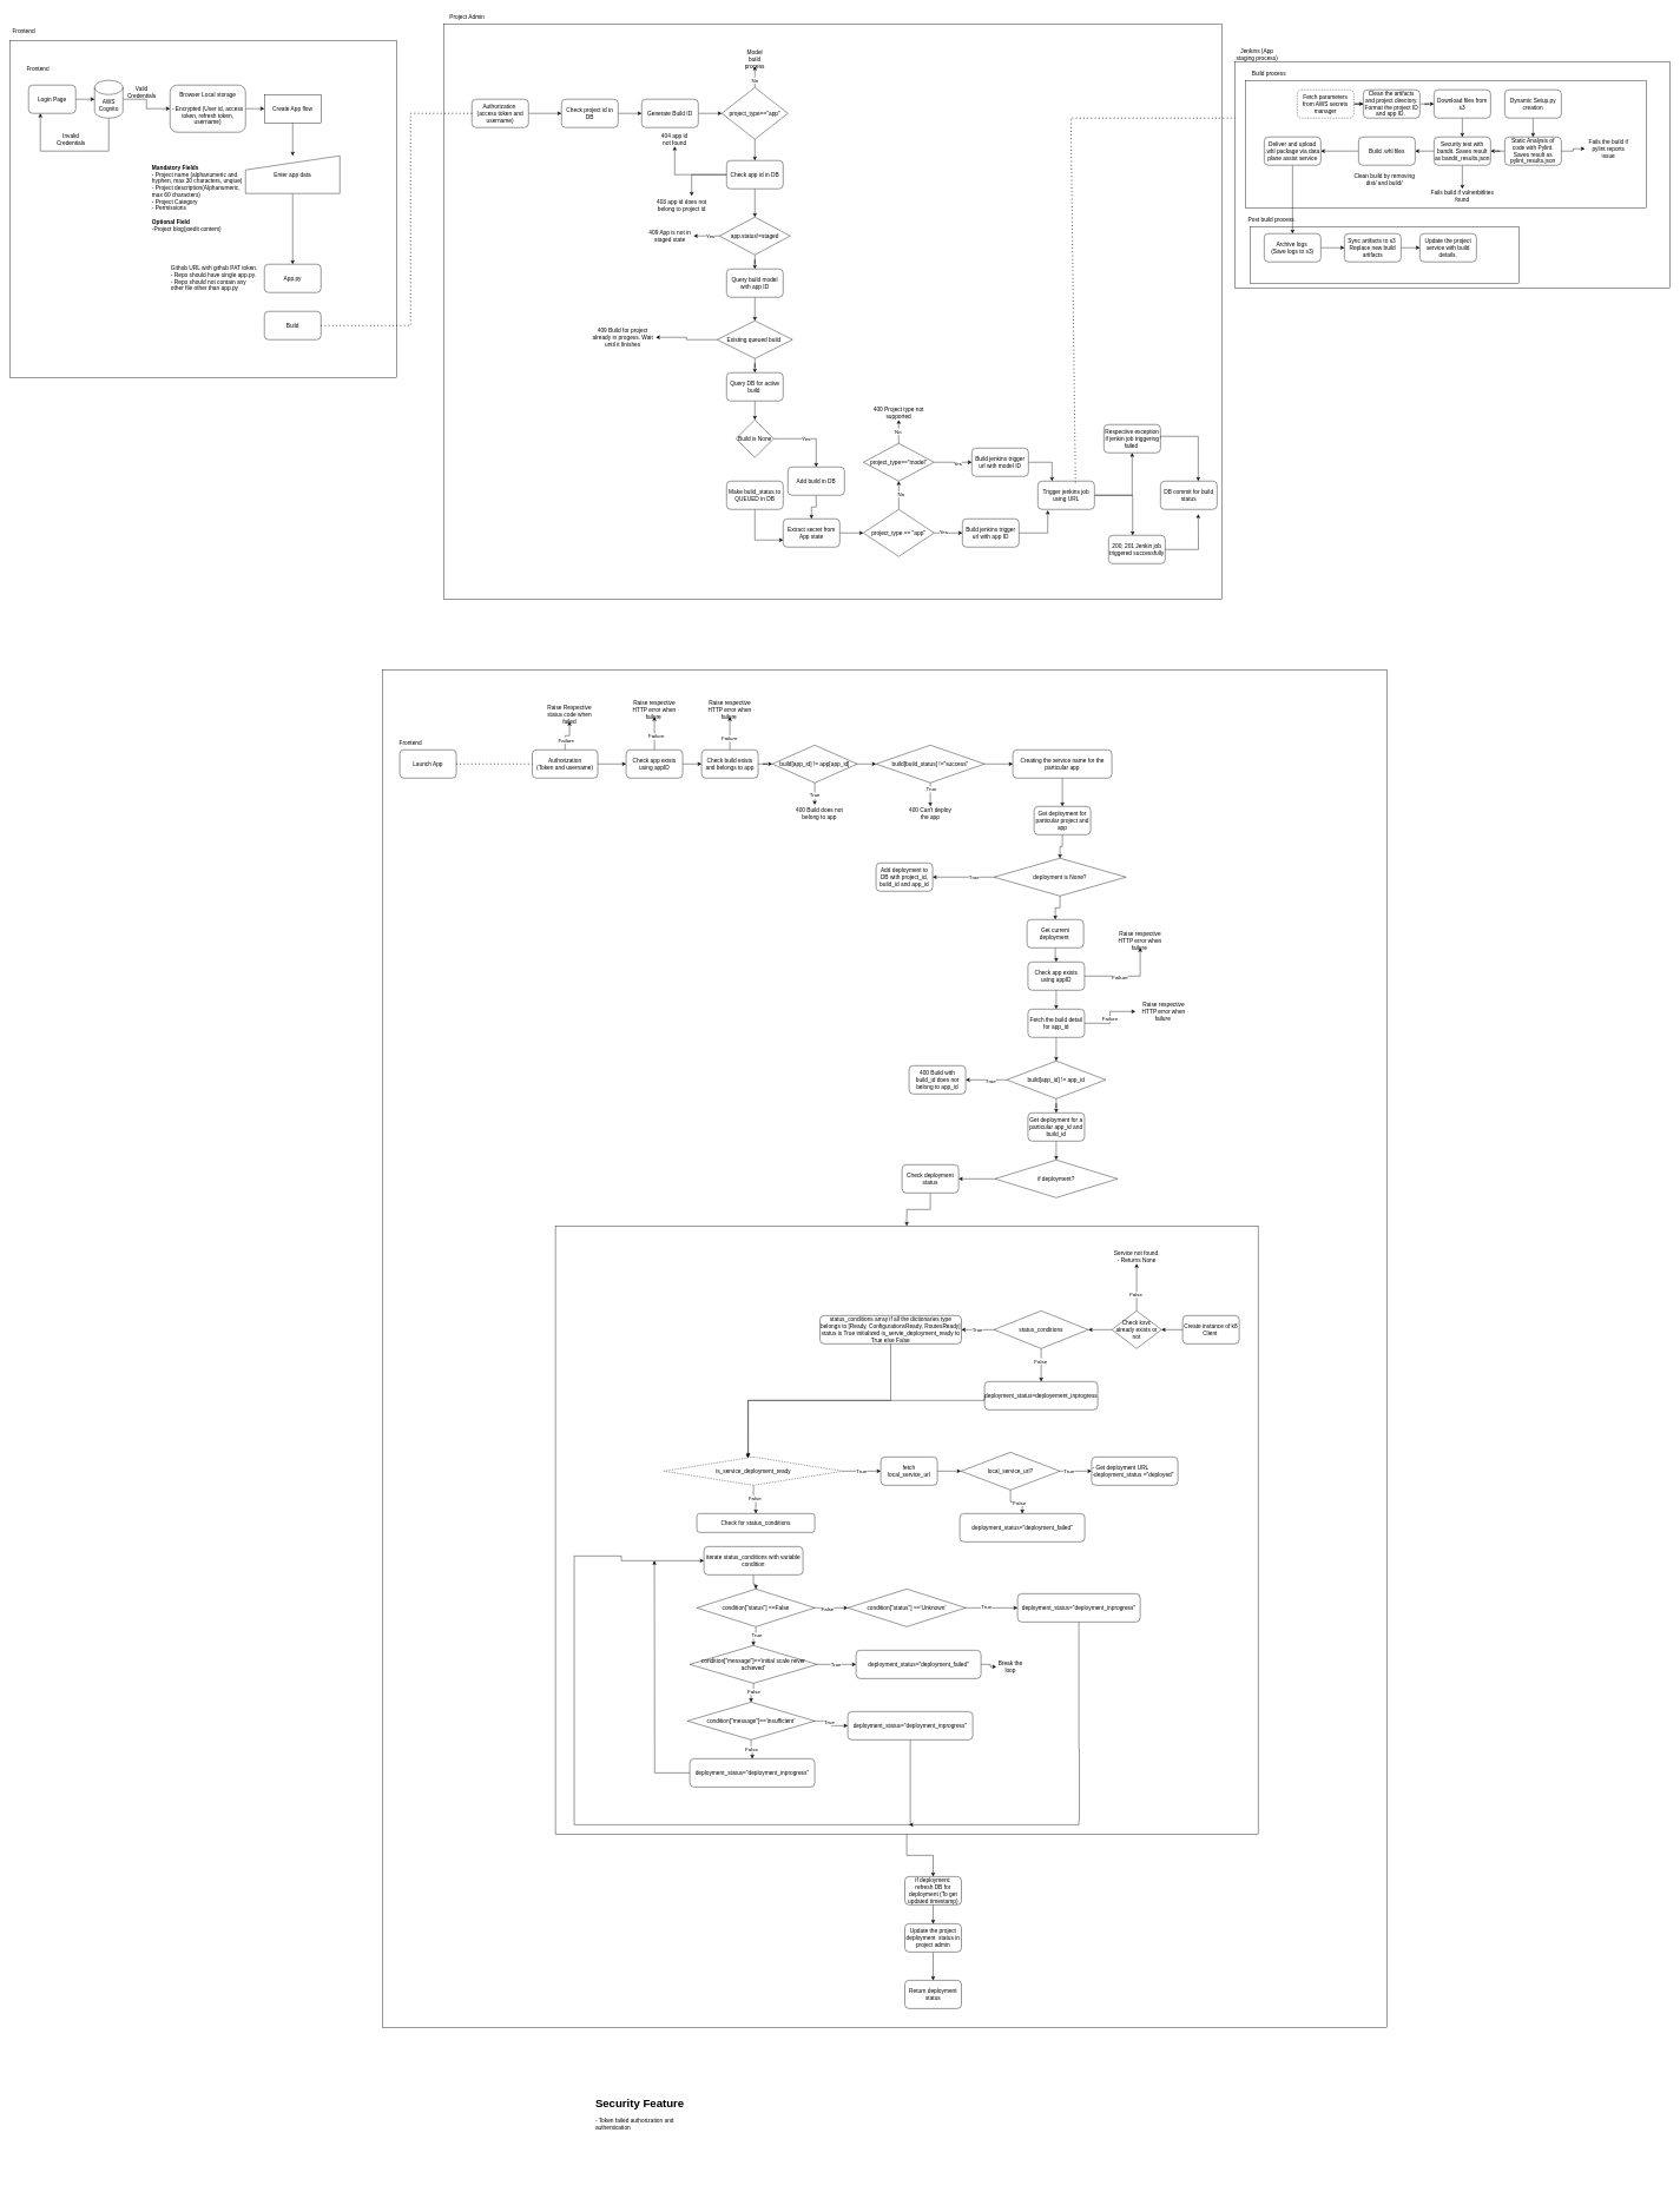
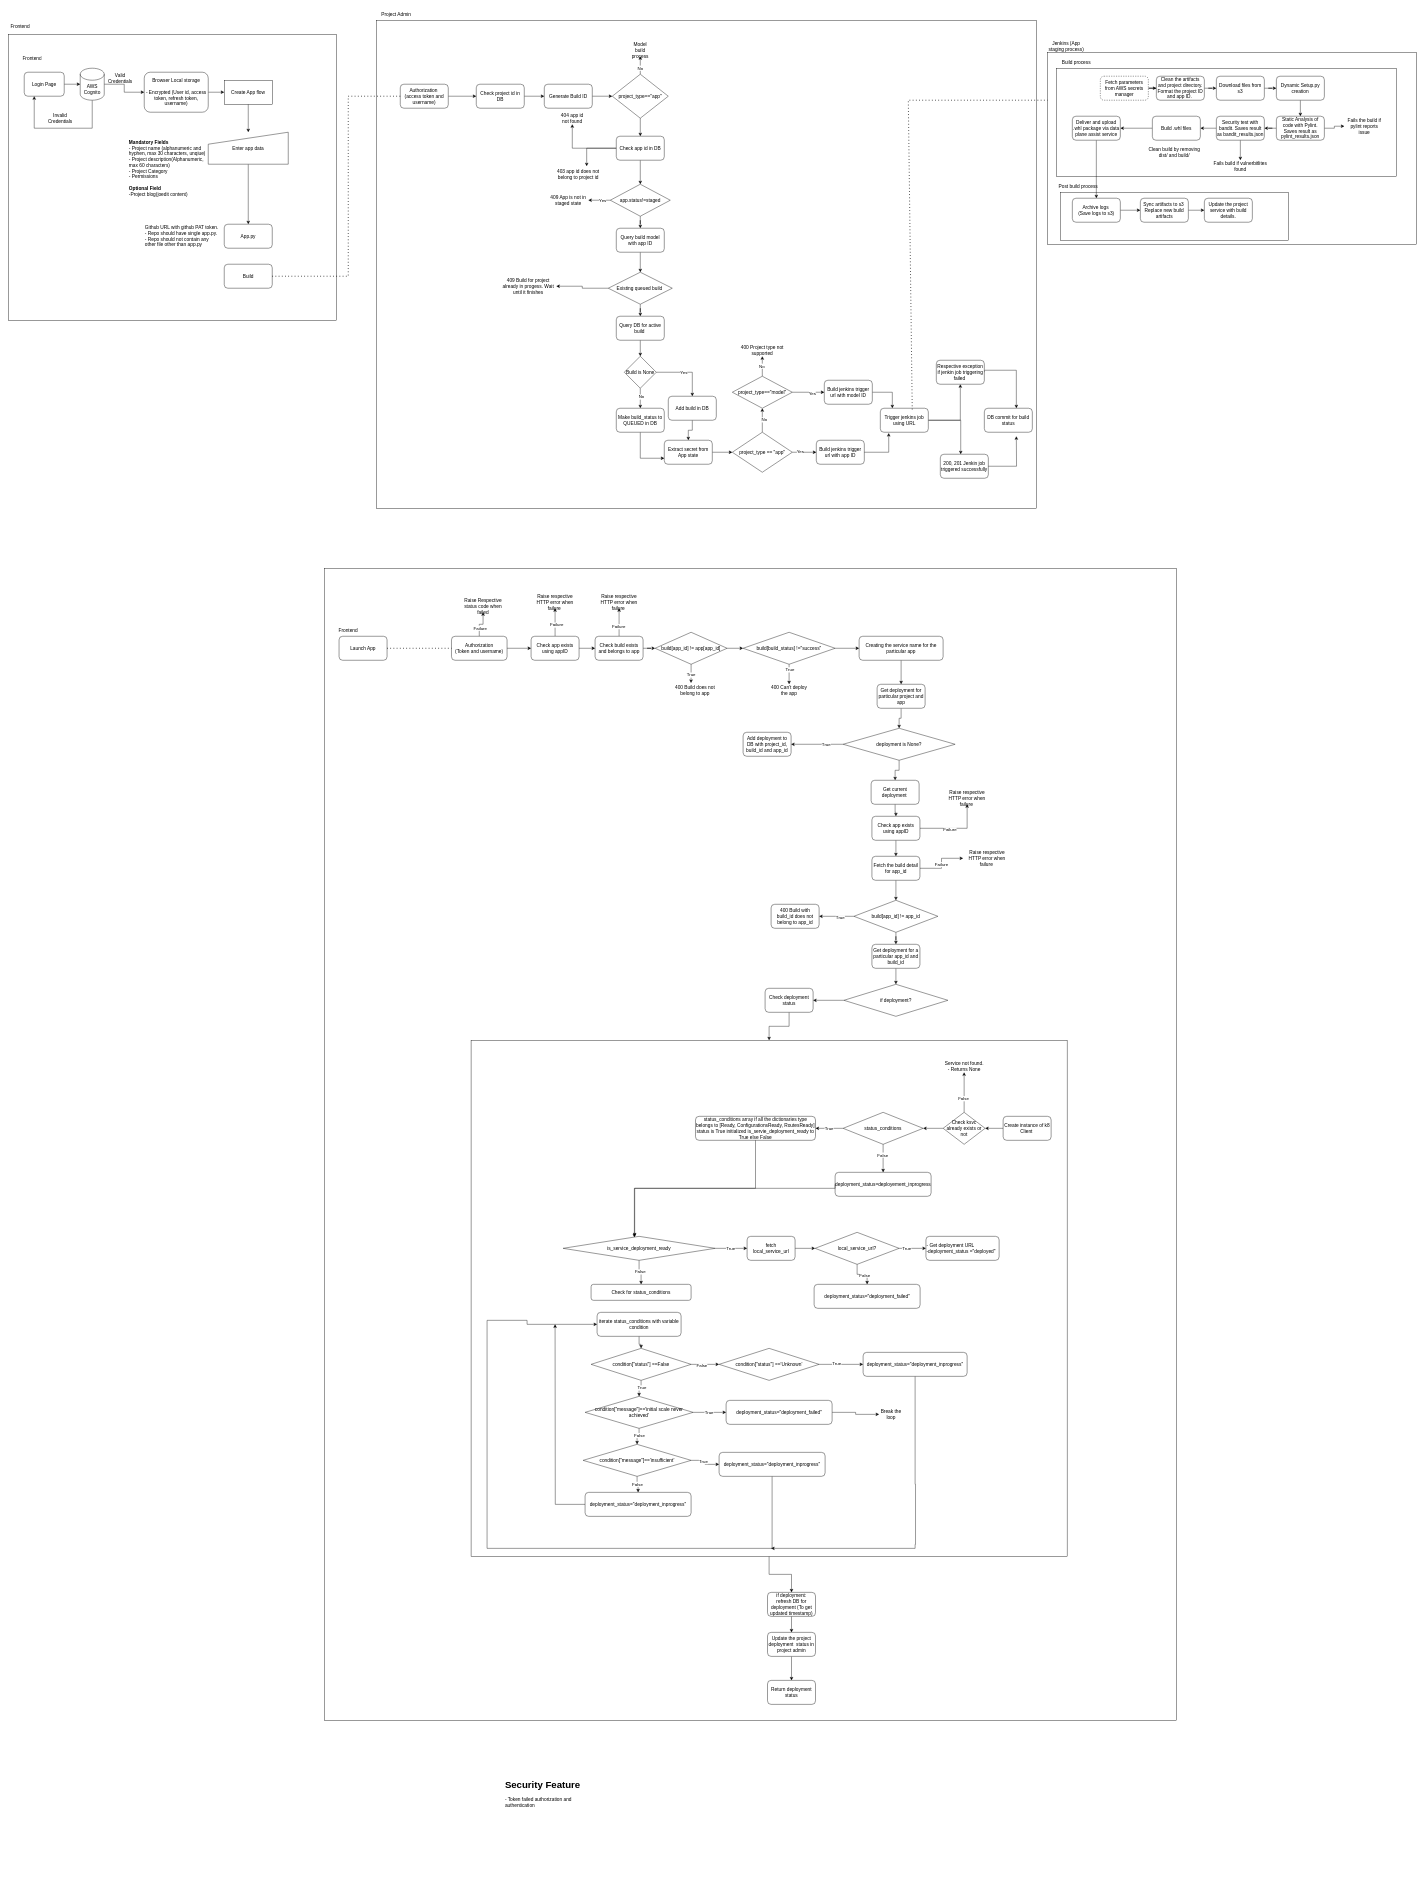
- <mxCell id="97" value="" style="edgeStyle=orthogonalEdgeStyle;rounded=0;orthogonalLoop=1;jettySize=auto;html=1;" edge="1" parent="1" source="98" target="107"><mxGeometry relative="1" as="geometry" /></mxCell>
+ <mxCell id="97" value="" style="edgeStyle=orthogonalEdgeStyle;rounded=0;orthogonalLoop=1;jettySize=auto;html=1;" edge="1" parent="1" source="98" target="100"><mxGeometry relative="1" as="geometry" /></mxCell>
+ <mxCell id="59" value="" style="edgeStyle=orthogonalEdgeStyle;rounded=0;orthogonalLoop=1;jettySize=auto;html=1;" edge="1" parent="1" source="63" target="67"><mxGeometry relative="1" as="geometry" /></mxCell>
+ <mxCell id="60" value="No" style="edgeLabel;html=1;align=center;verticalAlign=middle;resizable=0;points=[];" vertex="1" connectable="0" parent="59"><mxGeometry x="-0.16" y="2" relative="1" as="geometry"><mxPoint as="offset" /></mxGeometry></mxCell>
- <mxCell id="201" value="is_service_deployment_ready" style="rhombus;whiteSpace=wrap;html=1;dashed=1;" vertex="1" parent="1"><mxGeometry x="1407" y="3090" width="380" height="60" as="geometry" /></mxCell>
+ <mxCell id="201" value="is_service_deployment_ready" style="rhombus;whiteSpace=wrap;html=1;" vertex="1" parent="1"><mxGeometry x="1407" y="3090" width="380" height="60" as="geometry" /></mxCell>
- <mxCell id="242" value="Break the loop" style="text;html=1;align=center;verticalAlign=middle;whiteSpace=wrap;rounded=0;" vertex="1" parent="1"><mxGeometry x="2112" y="3520" width="60" height="30" as="geometry" /></mxCell>
+ <mxCell id="242" value="Break the loop" style="text;html=1;align=center;verticalAlign=middle;whiteSpace=wrap;rounded=0;" vertex="1" parent="1"><mxGeometry x="2197" y="3520" width="60" height="30" as="geometry" /></mxCell>
